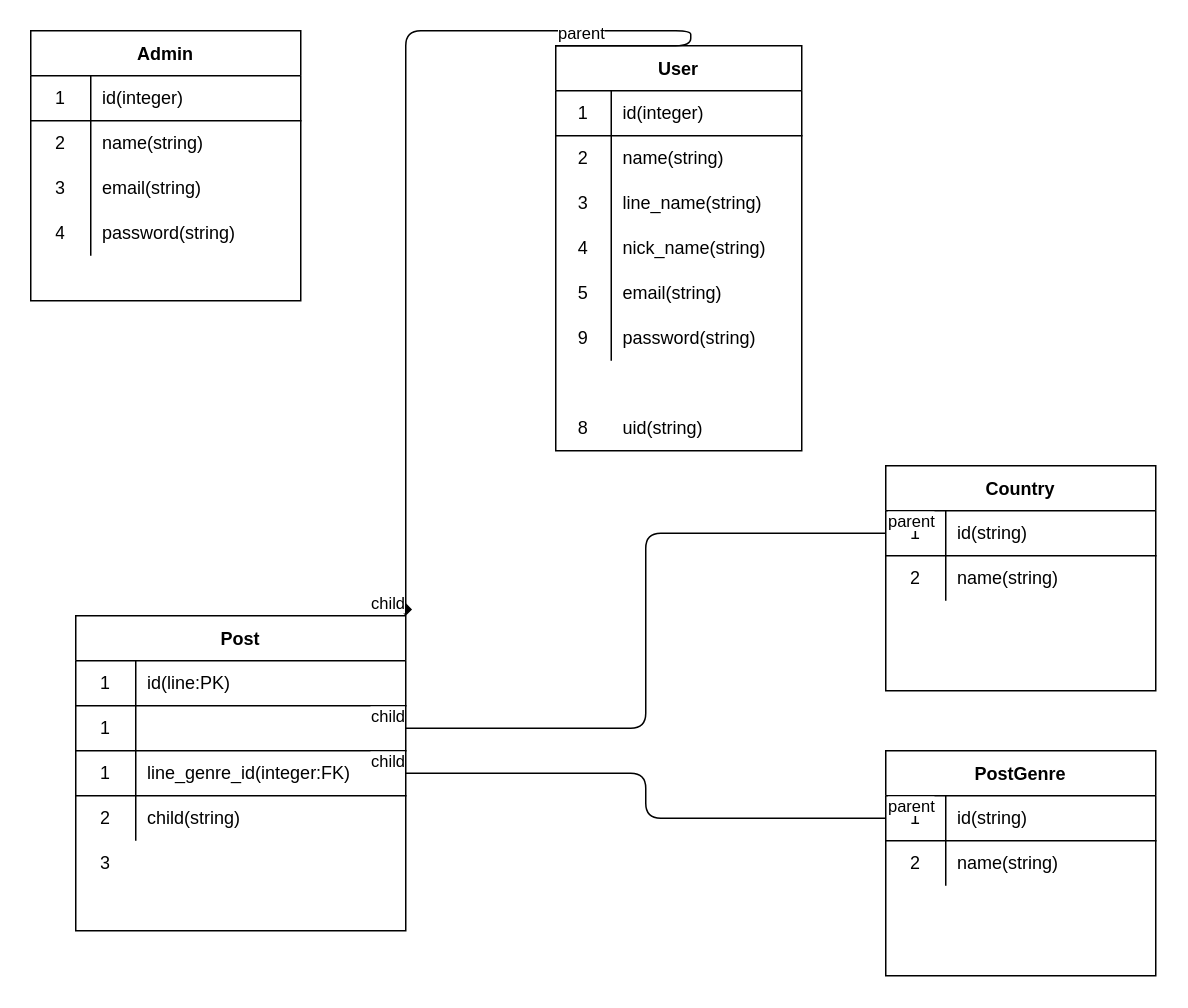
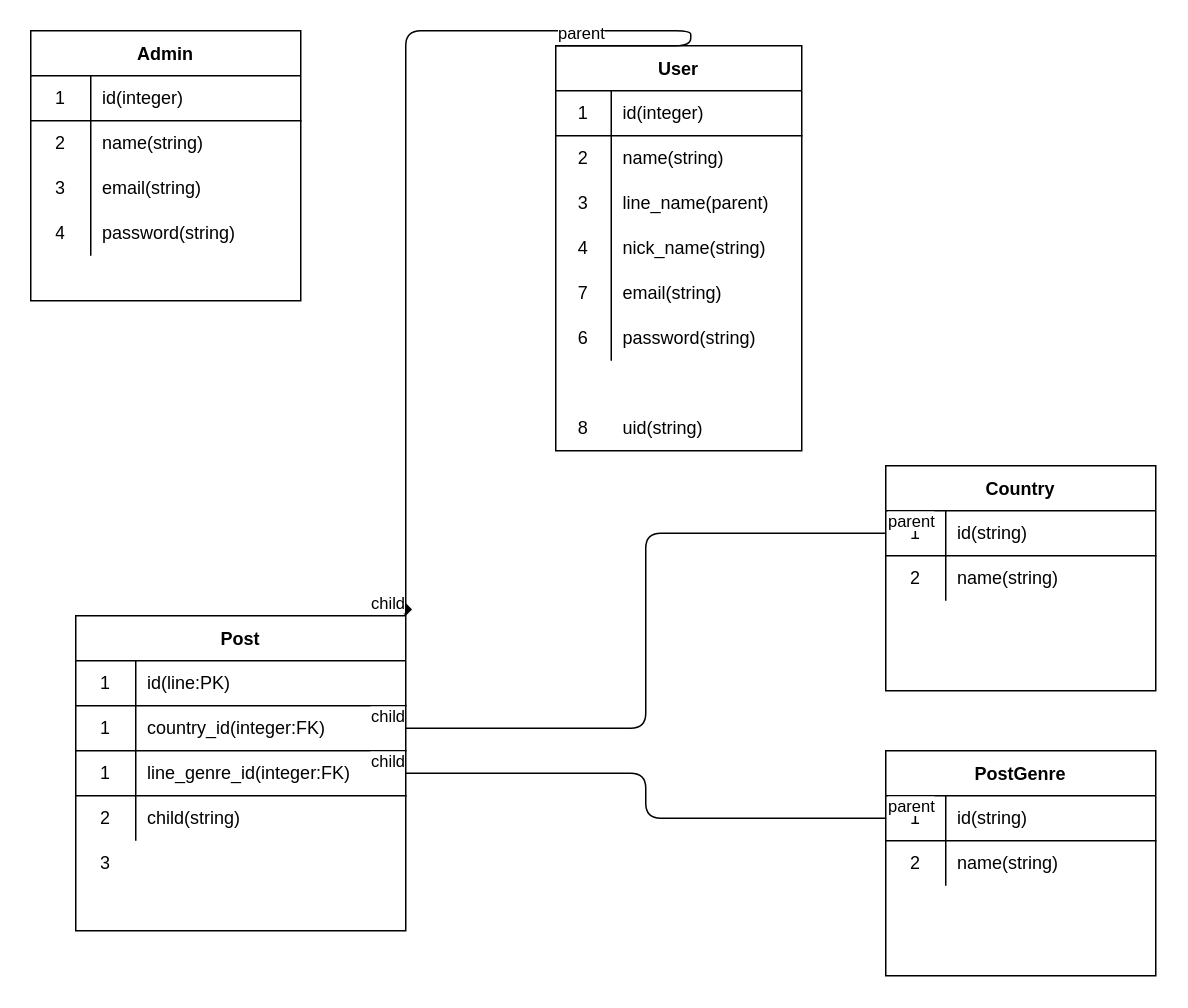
- <mxCell id="24" value="line_name(string)" style="shape=partialRectangle;html=1;whiteSpace=wrap;connectable=0;fillColor=none;top=0;left=0;bottom=0;right=0;align=left;spacingLeft=6;overflow=hidden;pointerEvents=1;" vertex="1" parent="22"><mxGeometry x="37" width="127" height="30" as="geometry"><mxRectangle width="127" height="30" as="alternateBounds" /></mxGeometry></mxCell>
+ <mxCell id="24" value="line_name(parent)" style="shape=partialRectangle;html=1;whiteSpace=wrap;connectable=0;fillColor=none;top=0;left=0;bottom=0;right=0;align=left;spacingLeft=6;overflow=hidden;pointerEvents=1;" vertex="1" parent="22"><mxGeometry x="37" width="127" height="30" as="geometry"><mxRectangle width="127" height="30" as="alternateBounds" /></mxGeometry></mxCell>
- <mxCell id="29" value="5" style="shape=partialRectangle;html=1;whiteSpace=wrap;connectable=0;fillColor=none;top=0;left=0;bottom=0;right=0;overflow=hidden;pointerEvents=1;" vertex="1" parent="28"><mxGeometry width="37" height="30" as="geometry"><mxRectangle width="37" height="30" as="alternateBounds" /></mxGeometry></mxCell>
+ <mxCell id="29" value="7" style="shape=partialRectangle;html=1;whiteSpace=wrap;connectable=0;fillColor=none;top=0;left=0;bottom=0;right=0;overflow=hidden;pointerEvents=1;" vertex="1" parent="28"><mxGeometry width="37" height="30" as="geometry"><mxRectangle width="37" height="30" as="alternateBounds" /></mxGeometry></mxCell>
- <mxCell id="32" value="9" style="shape=partialRectangle;html=1;whiteSpace=wrap;connectable=0;fillColor=none;top=0;left=0;bottom=0;right=0;overflow=hidden;pointerEvents=1;" vertex="1" parent="31"><mxGeometry width="37" height="30" as="geometry"><mxRectangle width="37" height="30" as="alternateBounds" /></mxGeometry></mxCell>
+ <mxCell id="32" value="6" style="shape=partialRectangle;html=1;whiteSpace=wrap;connectable=0;fillColor=none;top=0;left=0;bottom=0;right=0;overflow=hidden;pointerEvents=1;" vertex="1" parent="31"><mxGeometry width="37" height="30" as="geometry"><mxRectangle width="37" height="30" as="alternateBounds" /></mxGeometry></mxCell>
+ <mxCell id="44" value="country_id(integer:FK)" style="shape=partialRectangle;html=1;whiteSpace=wrap;connectable=0;fillColor=none;top=0;left=0;bottom=0;right=0;align=left;spacingLeft=6;overflow=hidden;pointerEvents=1;" vertex="1" parent="42"><mxGeometry x="40" width="180" height="30" as="geometry"><mxRectangle width="180" height="30" as="alternateBounds" /></mxGeometry></mxCell>
